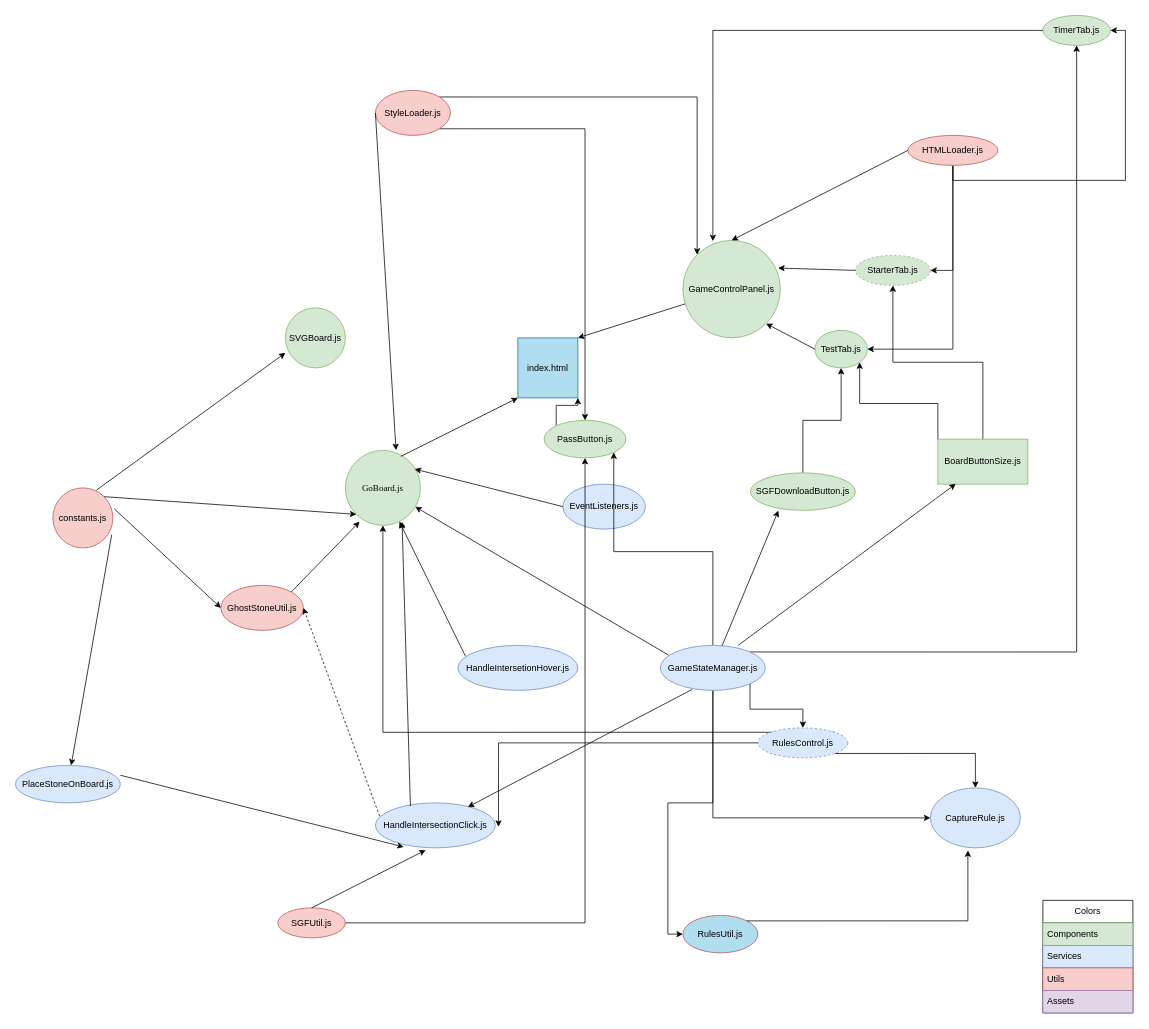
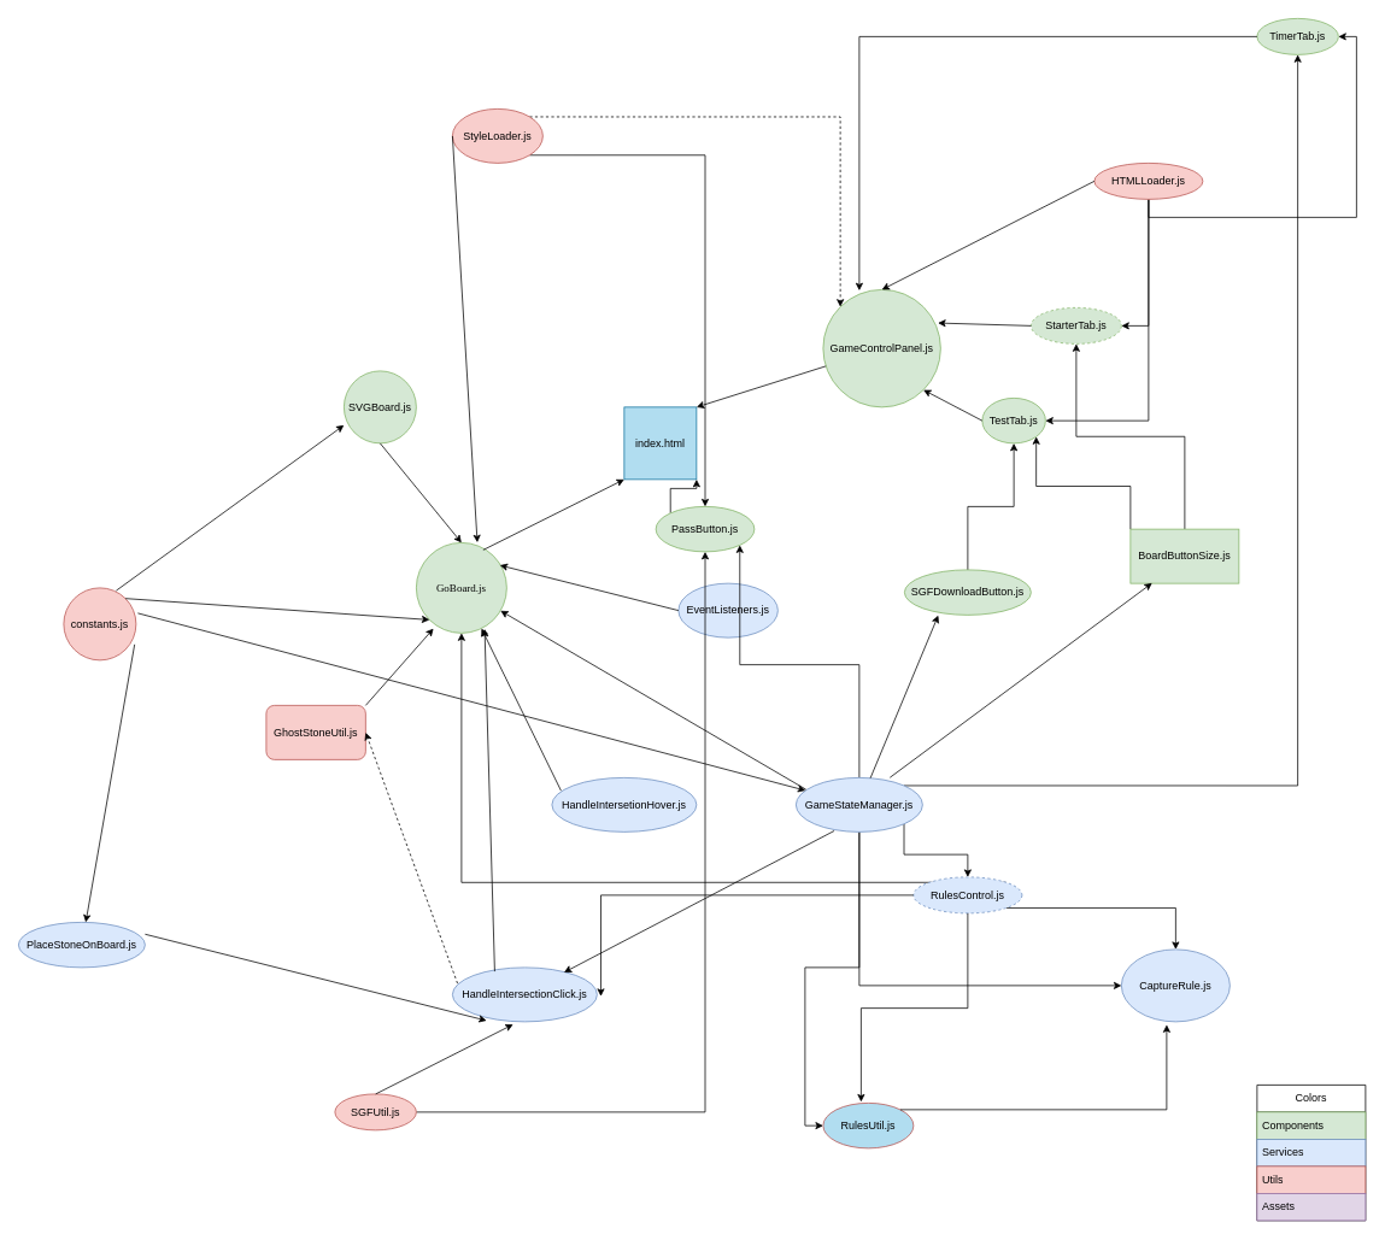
- <mxCell id="17" style="edgeStyle=orthogonalEdgeStyle;rounded=0;orthogonalLoop=1;jettySize=auto;html=1;exitX=1;exitY=0;exitDx=0;exitDy=0;entryX=0;entryY=0;entryDx=0;entryDy=0;" parent="1" source="18" target="50" edge="1"><mxGeometry relative="1" as="geometry" /></mxCell>
+ <mxCell id="17" style="edgeStyle=orthogonalEdgeStyle;rounded=0;orthogonalLoop=1;jettySize=auto;html=1;exitX=1;exitY=0;exitDx=0;exitDy=0;entryX=0;entryY=0;entryDx=0;entryDy=0;dashed=1;" parent="1" source="18" target="50" edge="1"><mxGeometry relative="1" as="geometry" /></mxCell>
+ <mxCell id="12" value="" style="endArrow=classic;html=1;rounded=0;exitX=0.5;exitY=1;exitDx=0;exitDy=0;entryX=0.5;entryY=0;entryDx=0;entryDy=0;" parent="1" source="10" target="2" edge="1"><mxGeometry width="50" height="50" relative="1" as="geometry"><mxPoint x="460" y="860" as="sourcePoint" /><mxPoint x="510" y="810" as="targetPoint" /></mxGeometry></mxCell>
- <mxCell id="39" value="" style="endArrow=classic;html=1;rounded=0;exitX=1.025;exitY=0.35;exitDx=0;exitDy=0;exitPerimeter=0;entryX=0;entryY=0.5;entryDx=0;entryDy=0;" parent="1" source="8" target="22" edge="1"><mxGeometry width="50" height="50" relative="1" as="geometry"><mxPoint x="550" y="970" as="sourcePoint" /><mxPoint x="350" y="970" as="targetPoint" /></mxGeometry></mxCell>
+ <mxCell id="39" value="" style="endArrow=classic;html=1;rounded=0;exitX=1.025;exitY=0.35;exitDx=0;exitDy=0;exitPerimeter=0;" parent="1" source="8" target="33" edge="1"><mxGeometry width="50" height="50" relative="1" as="geometry"><mxPoint x="550" y="970" as="sourcePoint" /><mxPoint x="350" y="970" as="targetPoint" /></mxGeometry></mxCell>
- <mxCell id="22" value="GhostStoneUtil.js" style="ellipse;whiteSpace=wrap;html=1;fillColor=#f8cecc;strokeColor=#b85450;" parent="1" vertex="1"><mxGeometry x="294" y="780" width="110" height="60" as="geometry" /></mxCell>
+ <mxCell id="22" value="GhostStoneUtil.js" style="whiteSpace=wrap;html=1;fillColor=#f8cecc;strokeColor=#b85450;rounded=1;" parent="1" vertex="1"><mxGeometry x="294" y="780" width="110" height="60" as="geometry" /></mxCell>
+ <mxCell id="71" style="edgeStyle=orthogonalEdgeStyle;rounded=0;orthogonalLoop=1;jettySize=auto;html=1;exitX=0.5;exitY=1;exitDx=0;exitDy=0;entryX=0.42;entryY=-0.026;entryDx=0;entryDy=0;entryPerimeter=0;" parent="1" source="64" target="69" edge="1"><mxGeometry relative="1" as="geometry" /></mxCell>
